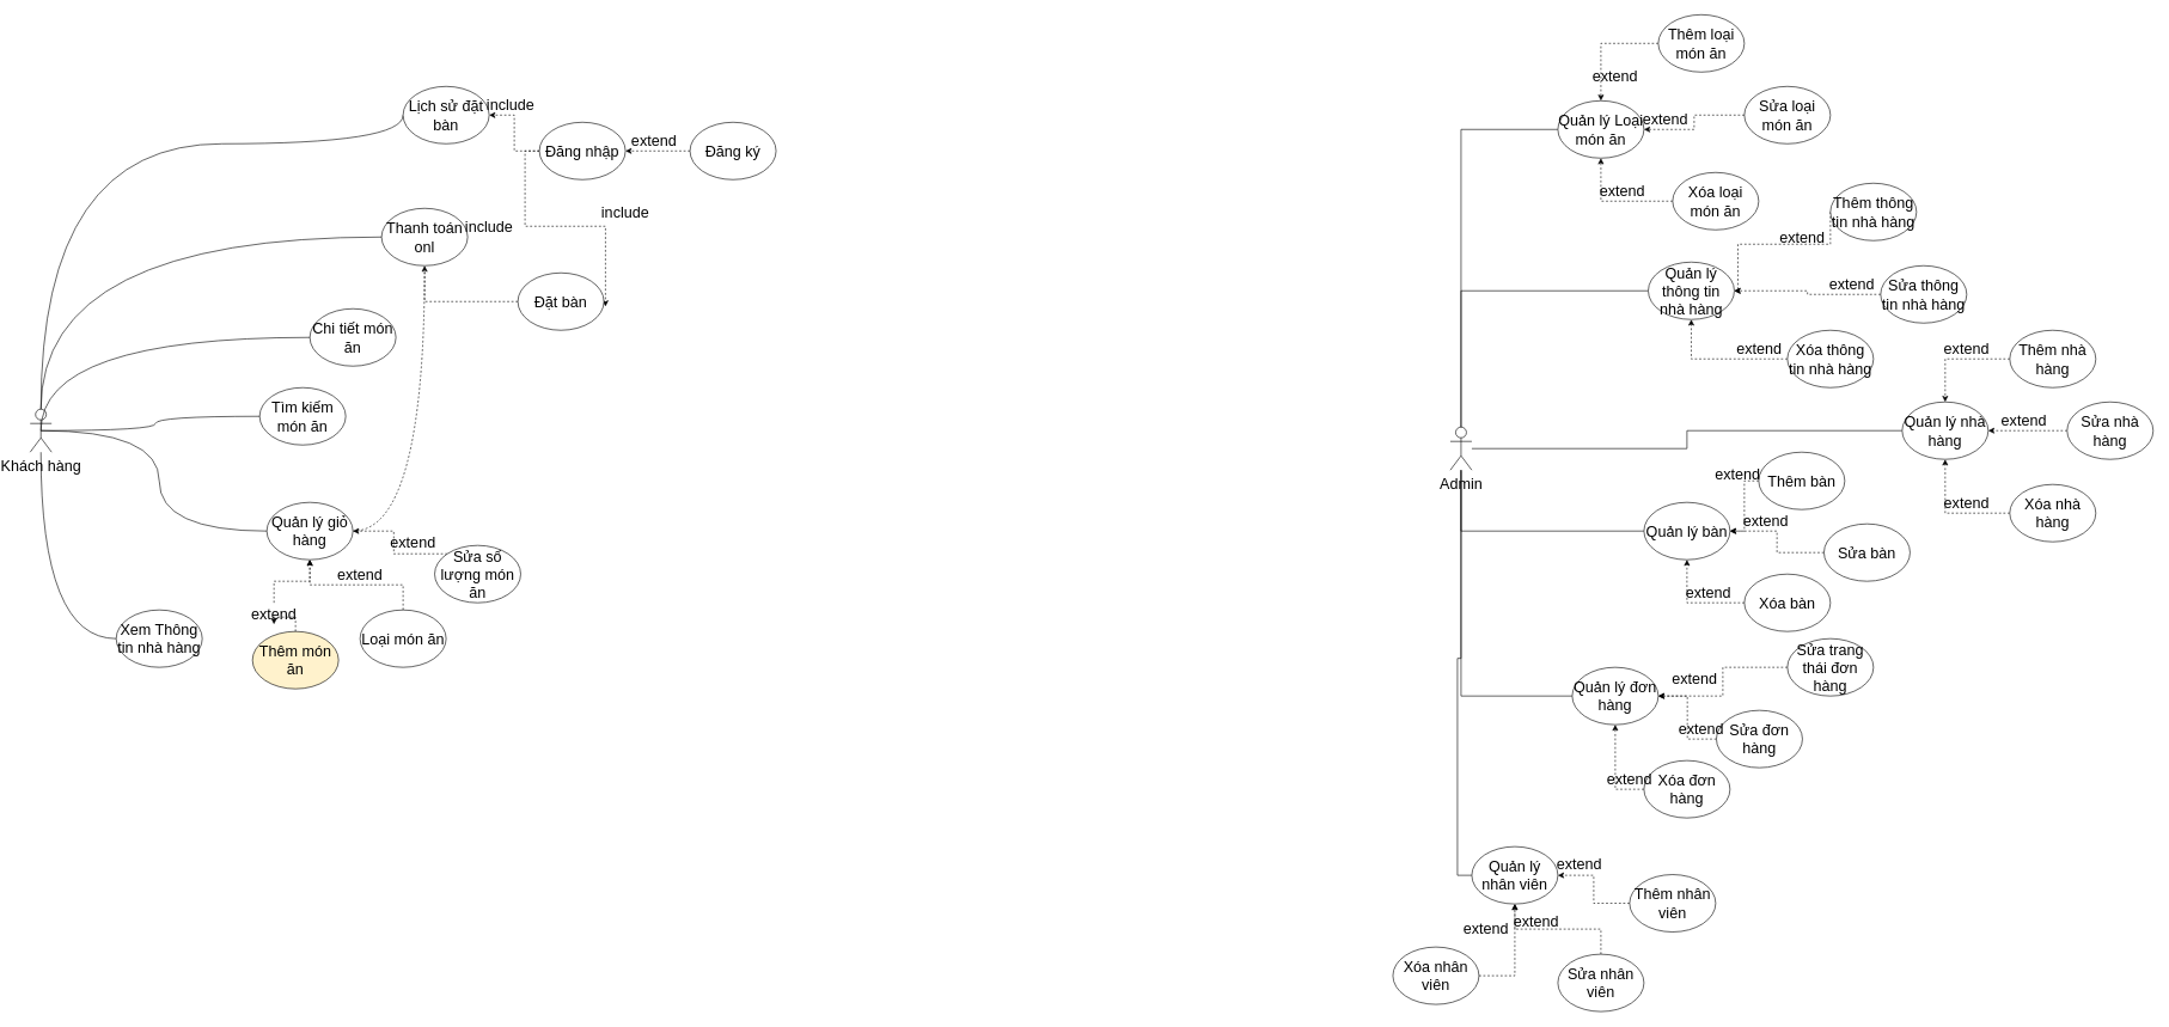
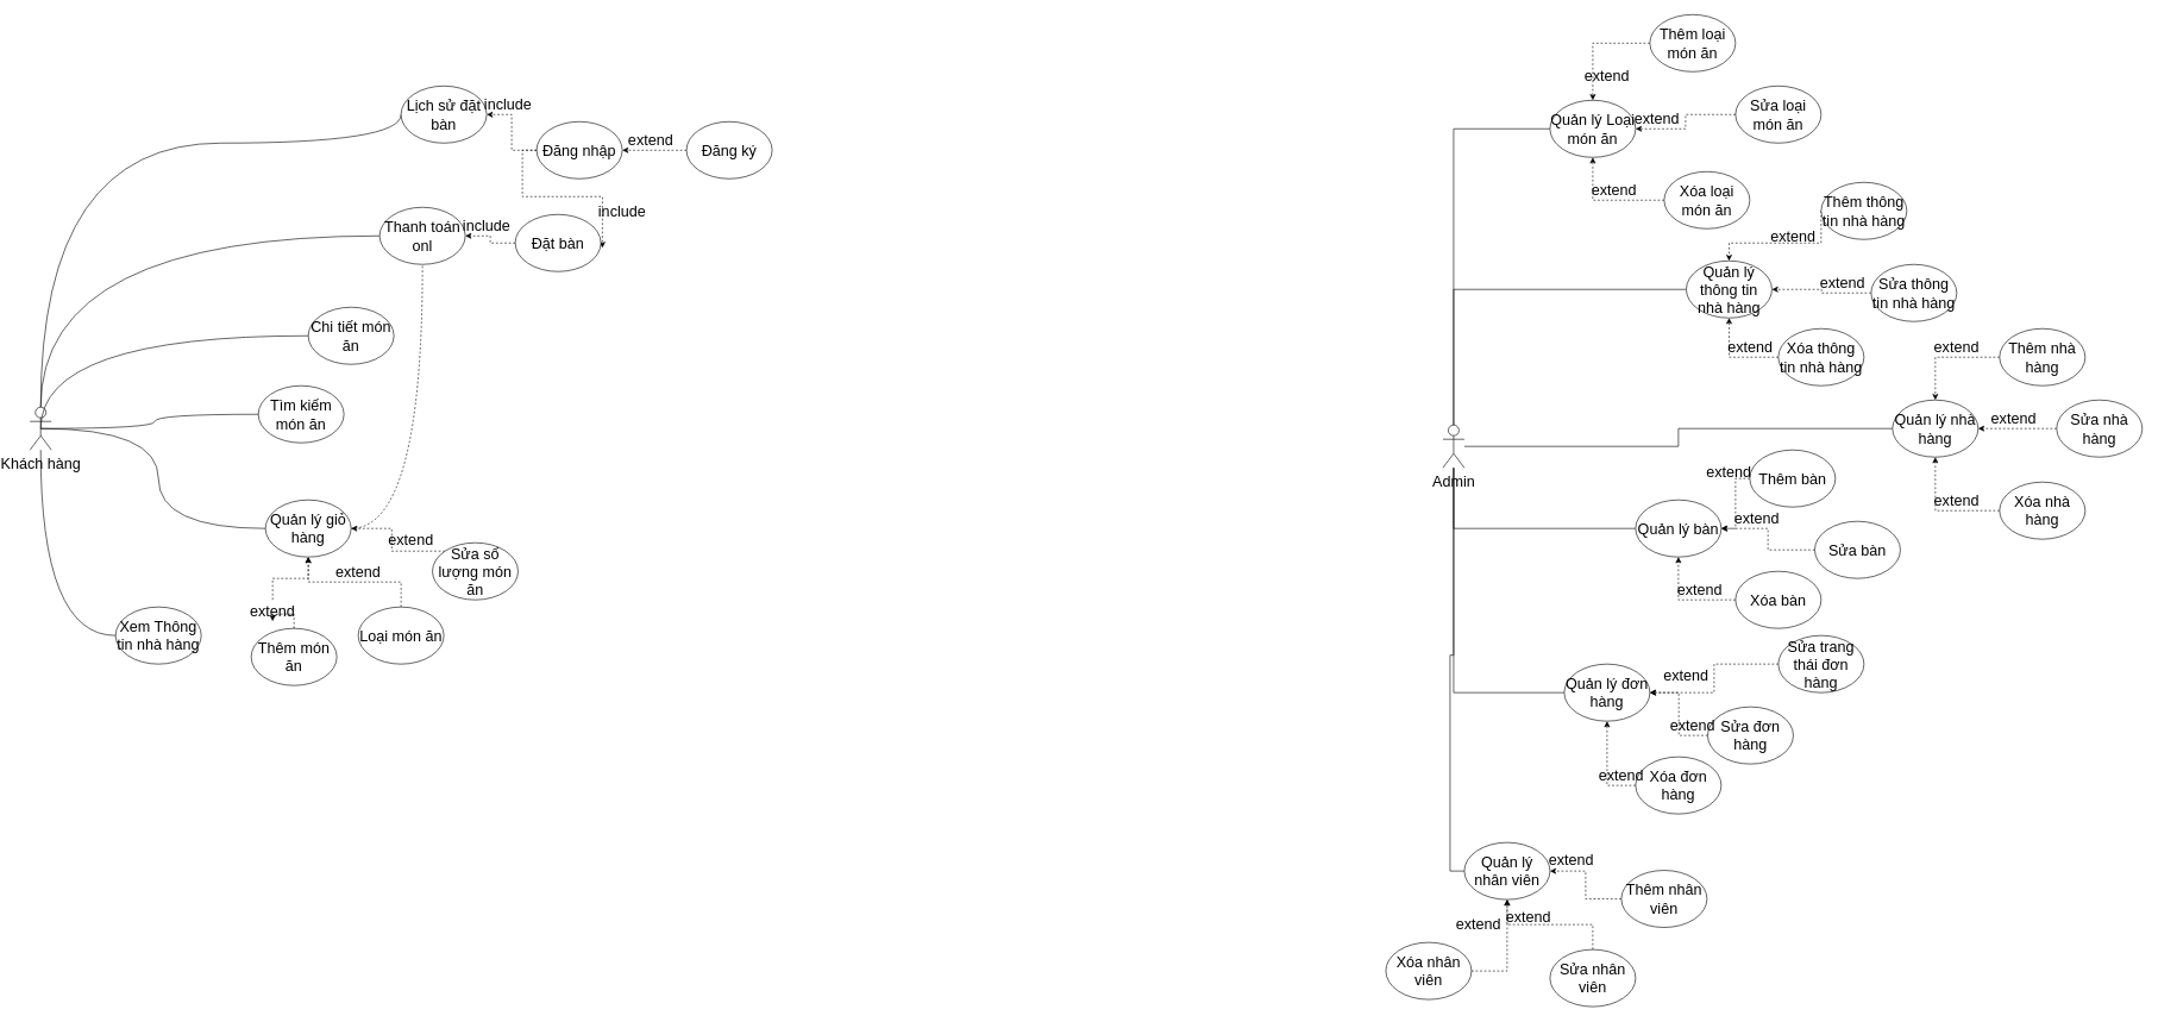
- <mxCell id="41" value="Quản lý thông tin nhà hàng" style="ellipse;whiteSpace=wrap;html=1;fontSize=21;" vertex="1" parent="1"><mxGeometry x="2276" y="365" width="120" height="80" as="geometry" /></mxCell>
+ <mxCell id="41" value="Quản lý thông tin nhà hàng" style="ellipse;whiteSpace=wrap;html=1;fontSize=21;" vertex="1" parent="1"><mxGeometry x="2341" y="365" width="120" height="80" as="geometry" /></mxCell>
- <mxCell id="25" value="Đặt bàn" style="ellipse;whiteSpace=wrap;html=1;fontSize=21;" vertex="1" parent="1"><mxGeometry x="700" y="380" width="120" height="80" as="geometry" /></mxCell>
+ <mxCell id="25" value="Đặt bàn" style="ellipse;whiteSpace=wrap;html=1;fontSize=21;" vertex="1" parent="1"><mxGeometry x="700" y="300" width="120" height="80" as="geometry" /></mxCell>
- <mxCell id="28" value="Thêm món ăn" style="ellipse;whiteSpace=wrap;html=1;fontSize=21;fillColor=#fff2cc;" vertex="1" parent="1"><mxGeometry x="330" y="880" width="120" height="80" as="geometry" /></mxCell>
+ <mxCell id="28" value="Thêm món ăn" style="ellipse;whiteSpace=wrap;html=1;fontSize=21;" vertex="1" parent="1"><mxGeometry x="330" y="880" width="120" height="80" as="geometry" /></mxCell>
